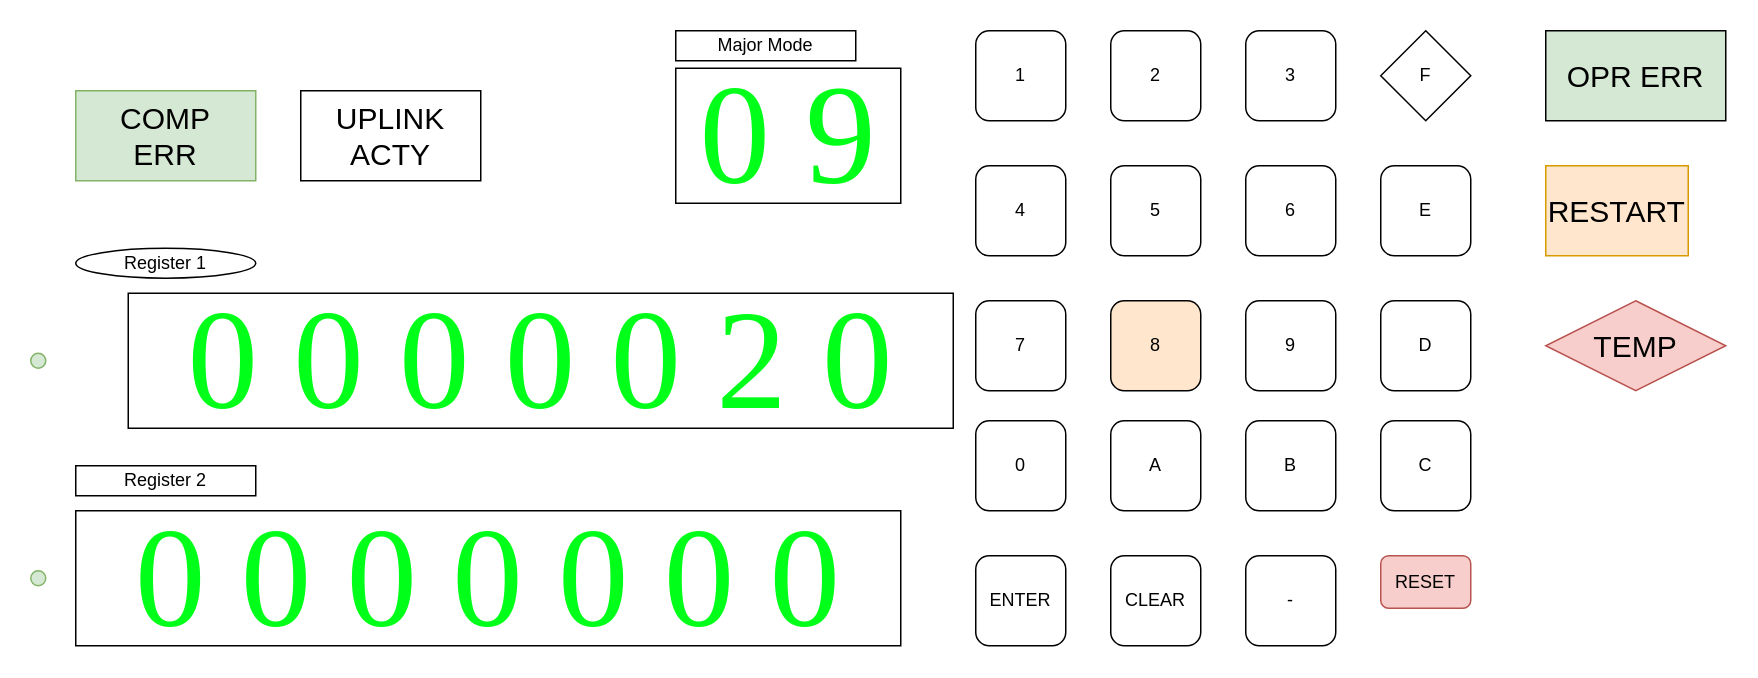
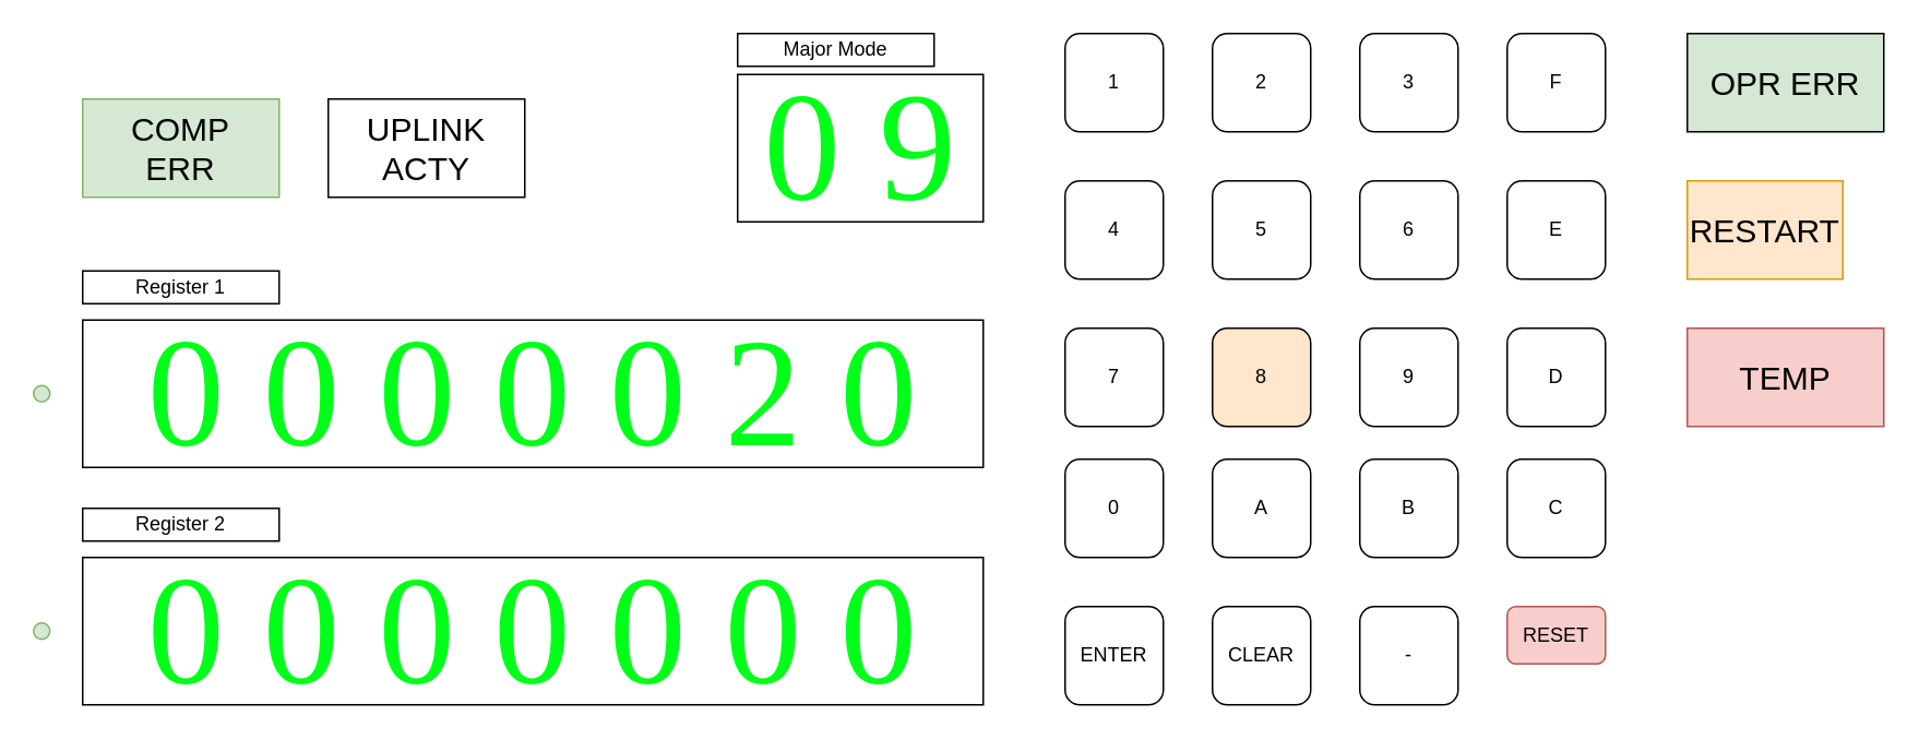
- <mxCell id="5" value="F" style="rhombus;whiteSpace=wrap;html=1;" parent="1" vertex="1"><mxGeometry x="920" y="20" width="60" height="60" as="geometry" /></mxCell>
+ <mxCell id="5" value="F" style="rounded=1;whiteSpace=wrap;html=1;" parent="1" vertex="1"><mxGeometry x="920" y="20" width="60" height="60" as="geometry" /></mxCell>
- <mxCell id="23" value="Register 1" style="ellipse;whiteSpace=wrap;html=1;" vertex="1" parent="1"><mxGeometry x="50" y="165" width="120" height="20" as="geometry" /></mxCell>
+ <mxCell id="23" value="Register 1" style="rounded=0;whiteSpace=wrap;html=1;" vertex="1" parent="1"><mxGeometry x="50" y="165" width="120" height="20" as="geometry" /></mxCell>
- <mxCell id="30" value="TEMP" style="rhombus;whiteSpace=wrap;html=1;fontSize=20;fillColor=#f8cecc;strokeColor=#b85450;" vertex="1" parent="1"><mxGeometry x="1030" y="200" width="120" height="60" as="geometry" /></mxCell>
+ <mxCell id="30" value="TEMP" style="rounded=0;whiteSpace=wrap;html=1;fontSize=20;fillColor=#f8cecc;strokeColor=#b85450;" vertex="1" parent="1"><mxGeometry x="1030" y="200" width="120" height="60" as="geometry" /></mxCell>
- <mxCell id="22" value="&lt;font data-font-src=&quot;https://files.tholin.dev/Public/Seven%20Segment.ttf&quot;&gt;0 0 0 0 0 2 0&lt;/font&gt;" style="rounded=0;whiteSpace=wrap;html=1;fontFamily=Seven Segment;fontSize=94;fontColor=#00FF19;" parent="1" vertex="1"><mxGeometry x="85" y="195" width="550" height="90" as="geometry" /></mxCell>
+ <mxCell id="22" value="&lt;font data-font-src=&quot;https://files.tholin.dev/Public/Seven%20Segment.ttf&quot;&gt;0 0 0 0 0 2 0&lt;/font&gt;" style="rounded=0;whiteSpace=wrap;html=1;fontFamily=Seven Segment;fontSize=94;fontColor=#00FF19;" parent="1" vertex="1"><mxGeometry x="50" y="195" width="550" height="90" as="geometry" /></mxCell>
